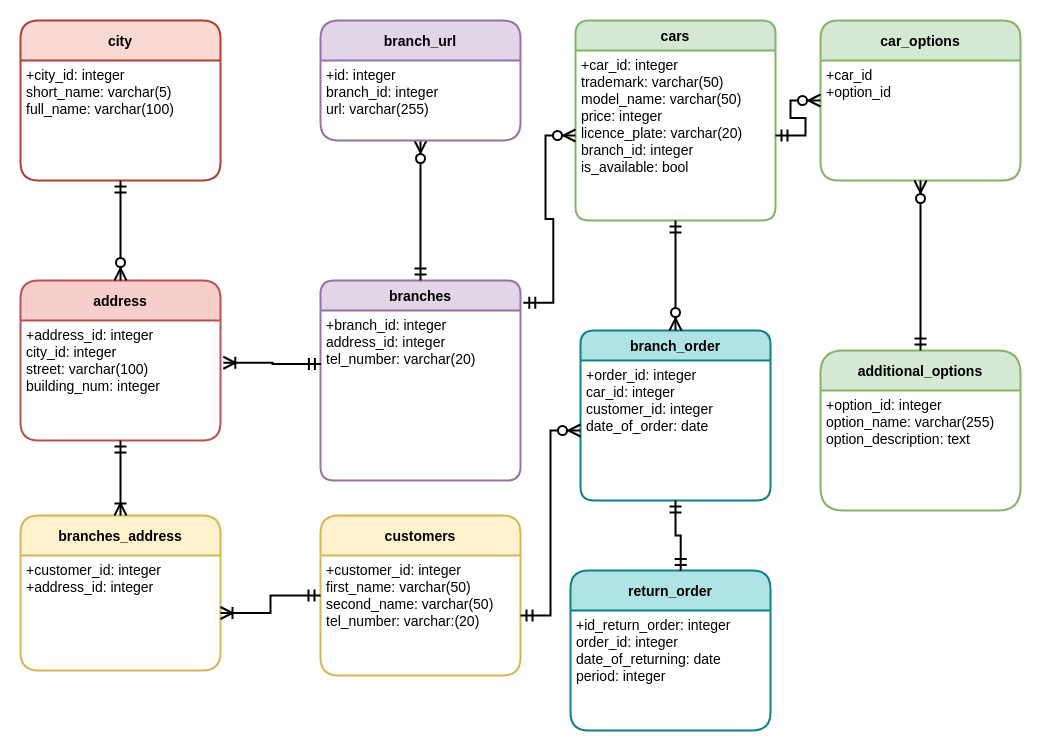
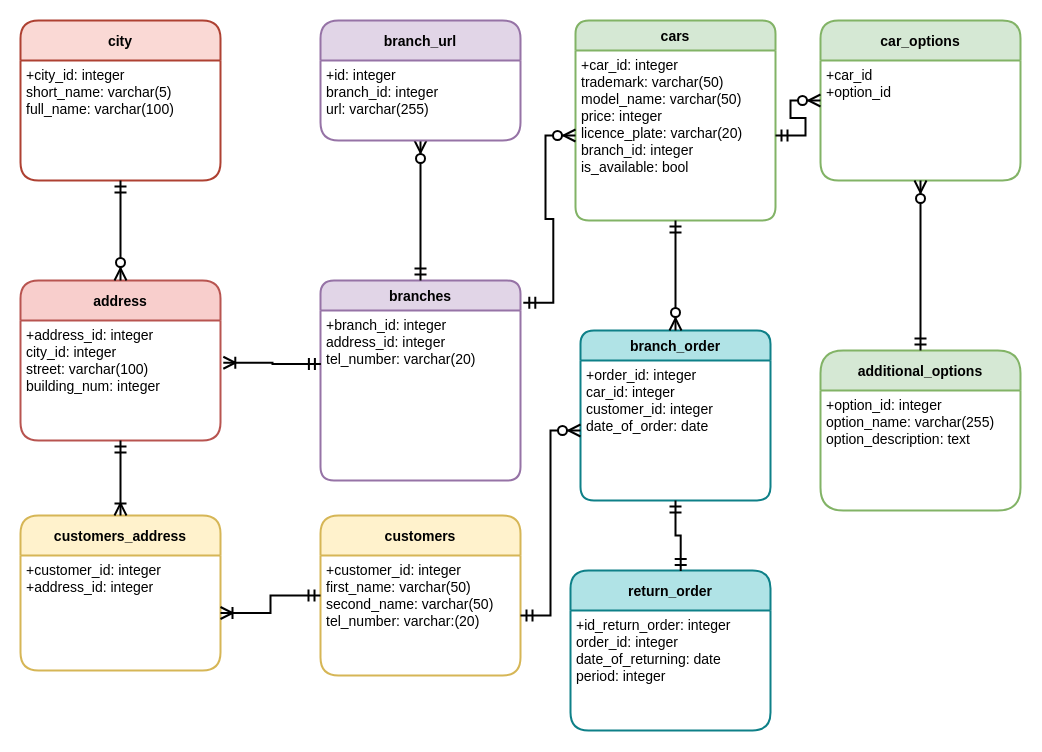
- <mxCell id="31" value="branches_address" style="swimlane;childLayout=stackLayout;horizontal=1;startSize=40;horizontalStack=0;rounded=1;fontSize=14;fontStyle=1;strokeWidth=2;resizeParent=0;resizeLast=1;shadow=0;dashed=0;align=center;fillColor=#fff2cc;strokeColor=#d6b656;" vertex="1" parent="1"><mxGeometry x="20" y="515" width="200" height="155" as="geometry" /></mxCell>
+ <mxCell id="31" value="customers_address" style="swimlane;childLayout=stackLayout;horizontal=1;startSize=40;horizontalStack=0;rounded=1;fontSize=14;fontStyle=1;strokeWidth=2;resizeParent=0;resizeLast=1;shadow=0;dashed=0;align=center;fillColor=#fff2cc;strokeColor=#d6b656;" vertex="1" parent="1"><mxGeometry x="20" y="515" width="200" height="155" as="geometry" /></mxCell>
